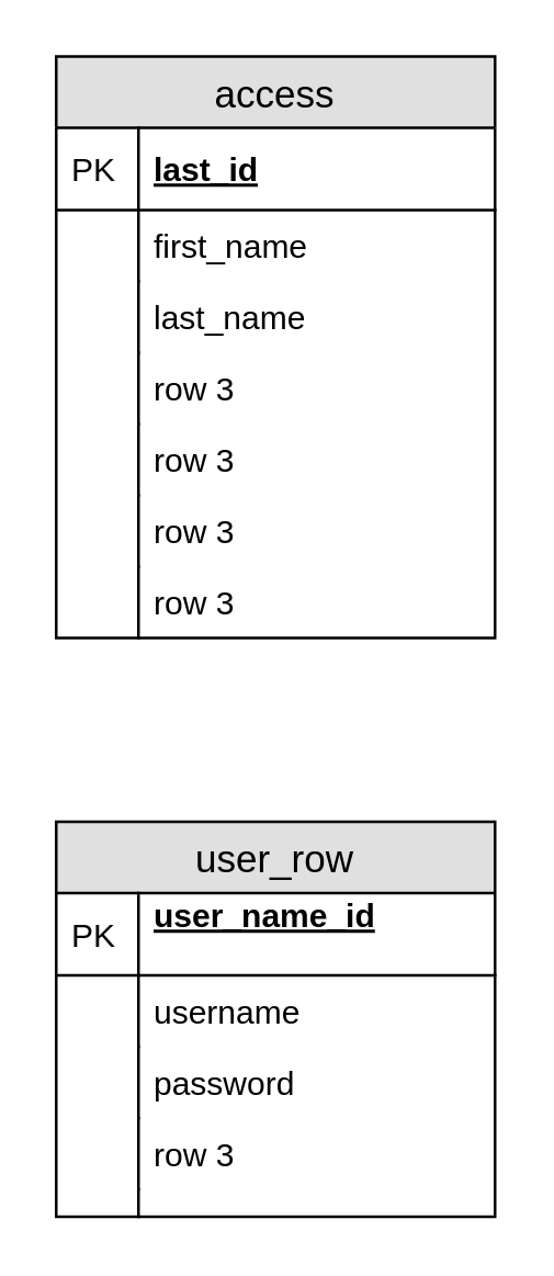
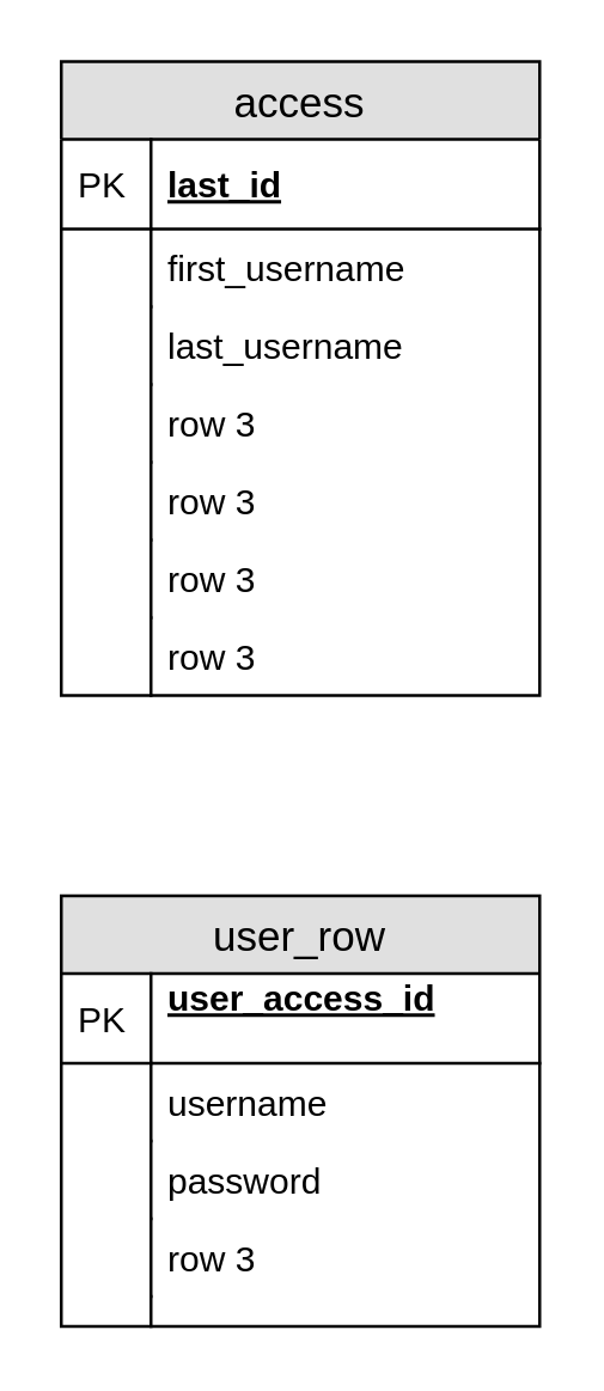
- <mxCell id="5" value="first_name&#10;&#10;" style="shape=partialRectangle;top=0;left=0;right=0;bottom=0;align=left;verticalAlign=top;fillColor=none;spacingLeft=34;spacingRight=4;overflow=hidden;rotatable=0;points=[[0,0.5],[1,0.5]];portConstraint=eastwest;dropTarget=0;fontSize=12;" parent="2" vertex="1"><mxGeometry y="56" width="160" height="26" as="geometry" /></mxCell>
+ <mxCell id="5" value="first_username&#10;&#10;" style="shape=partialRectangle;top=0;left=0;right=0;bottom=0;align=left;verticalAlign=top;fillColor=none;spacingLeft=34;spacingRight=4;overflow=hidden;rotatable=0;points=[[0,0.5],[1,0.5]];portConstraint=eastwest;dropTarget=0;fontSize=12;" parent="2" vertex="1"><mxGeometry y="56" width="160" height="26" as="geometry" /></mxCell>
- <mxCell id="7" value="last_name" style="shape=partialRectangle;top=0;left=0;right=0;bottom=0;align=left;verticalAlign=top;fillColor=none;spacingLeft=34;spacingRight=4;overflow=hidden;rotatable=0;points=[[0,0.5],[1,0.5]];portConstraint=eastwest;dropTarget=0;fontSize=12;" parent="2" vertex="1"><mxGeometry y="82" width="160" height="26" as="geometry" /></mxCell>
+ <mxCell id="7" value="last_username" style="shape=partialRectangle;top=0;left=0;right=0;bottom=0;align=left;verticalAlign=top;fillColor=none;spacingLeft=34;spacingRight=4;overflow=hidden;rotatable=0;points=[[0,0.5],[1,0.5]];portConstraint=eastwest;dropTarget=0;fontSize=12;" parent="2" vertex="1"><mxGeometry y="82" width="160" height="26" as="geometry" /></mxCell>
- <mxCell id="18" value="user_name_id&#10;&#10;" style="shape=partialRectangle;top=0;left=0;right=0;bottom=1;align=left;verticalAlign=middle;fillColor=none;spacingLeft=34;spacingRight=4;overflow=hidden;rotatable=0;points=[[0,0.5],[1,0.5]];portConstraint=eastwest;dropTarget=0;fontStyle=5;fontSize=12;" vertex="1" parent="17"><mxGeometry y="26" width="160" height="30" as="geometry" /></mxCell>
+ <mxCell id="18" value="user_access_id&#10;&#10;" style="shape=partialRectangle;top=0;left=0;right=0;bottom=1;align=left;verticalAlign=middle;fillColor=none;spacingLeft=34;spacingRight=4;overflow=hidden;rotatable=0;points=[[0,0.5],[1,0.5]];portConstraint=eastwest;dropTarget=0;fontStyle=5;fontSize=12;" vertex="1" parent="17"><mxGeometry y="26" width="160" height="30" as="geometry" /></mxCell>
